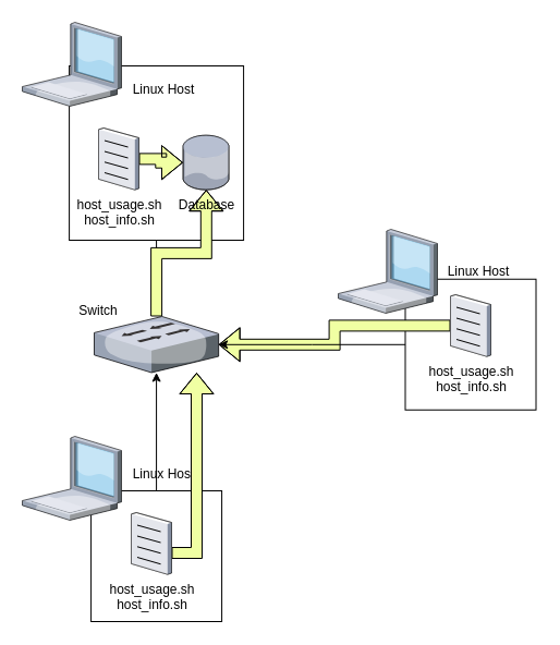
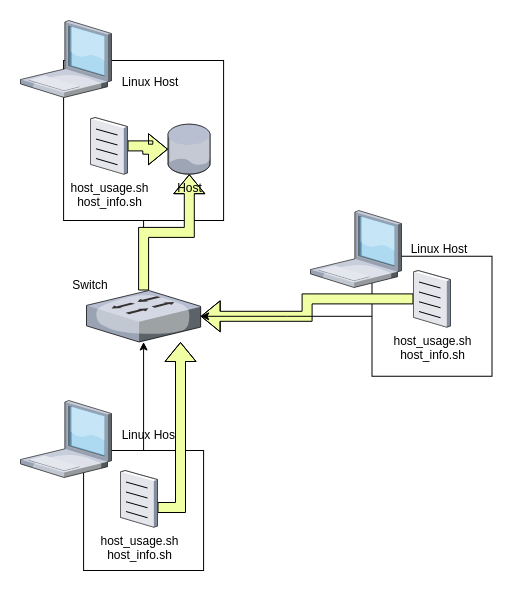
- <mxCell id="23" value="Database" style="verticalLabelPosition=bottom;sketch=0;aspect=fixed;html=1;verticalAlign=top;strokeColor=none;align=center;outlineConnect=0;shape=mxgraph.citrix.database;" vertex="1" parent="1"><mxGeometry x="167.5" y="123.68" width="42.5" height="50" as="geometry" /></mxCell>
+ <mxCell id="23" value="Host" style="verticalLabelPosition=bottom;sketch=0;aspect=fixed;html=1;verticalAlign=top;strokeColor=none;align=center;outlineConnect=0;shape=mxgraph.citrix.database;" vertex="1" parent="1"><mxGeometry x="167.5" y="123.68" width="42.5" height="50" as="geometry" /></mxCell>
